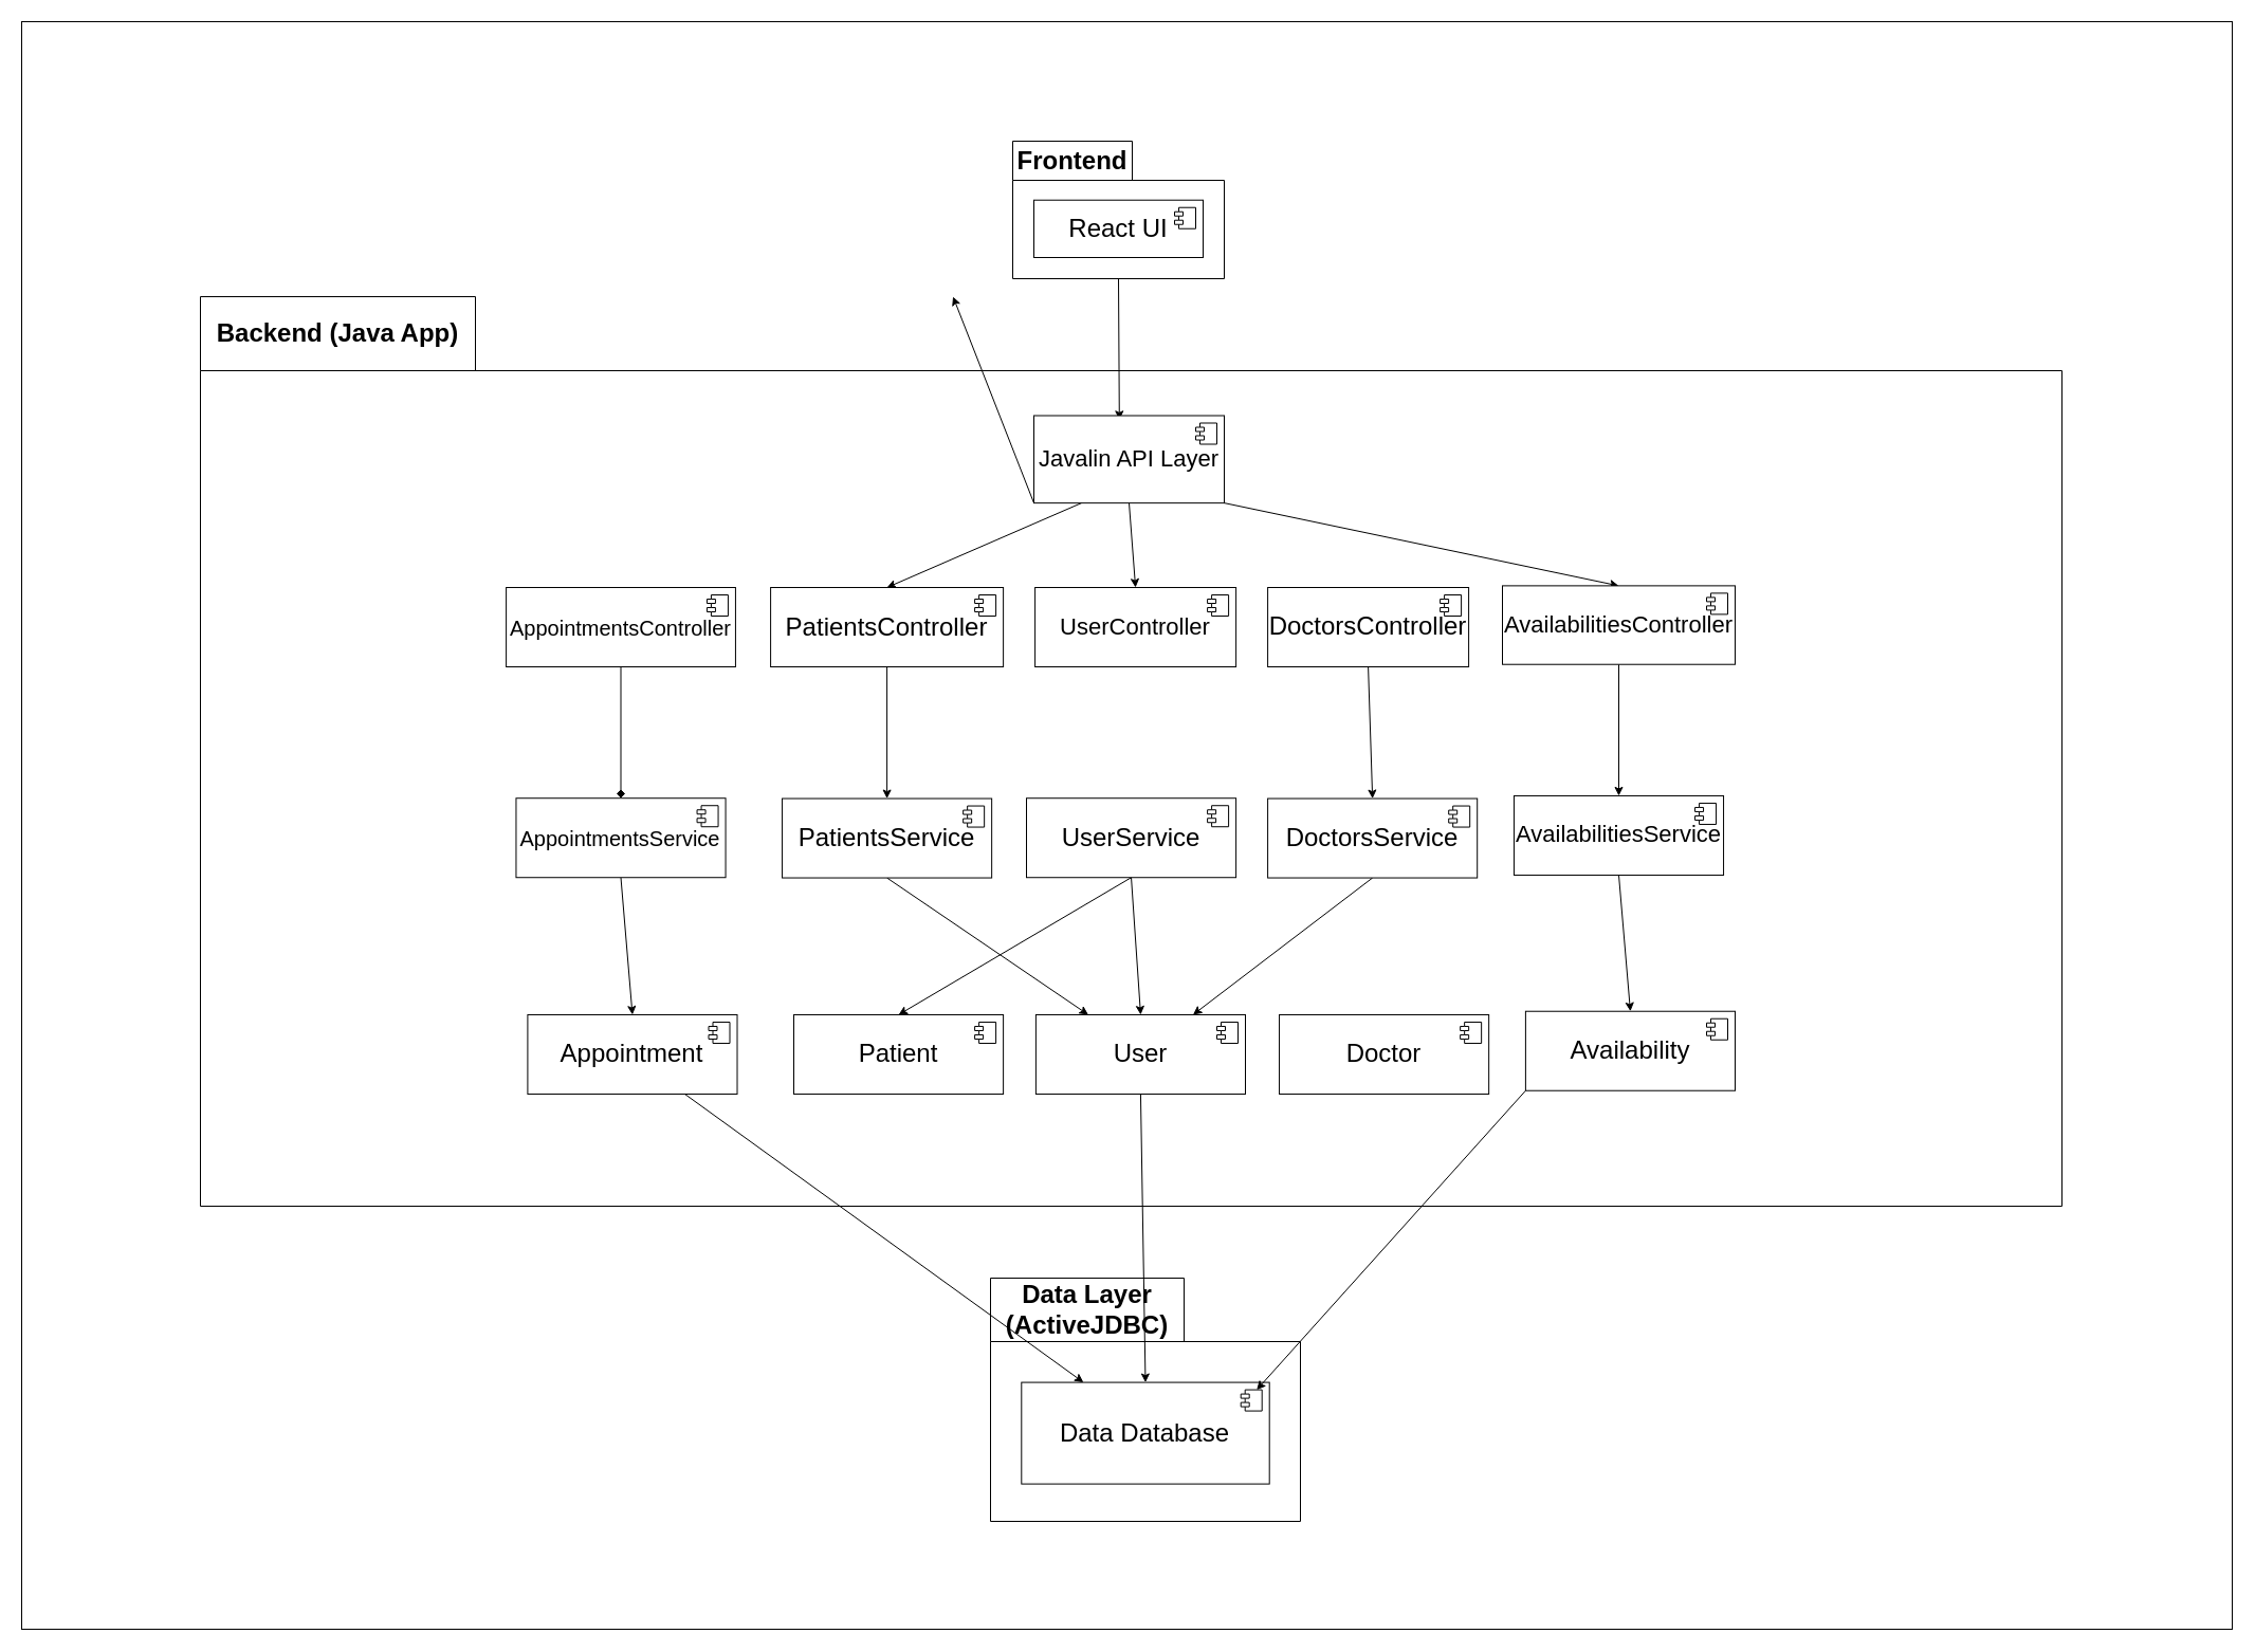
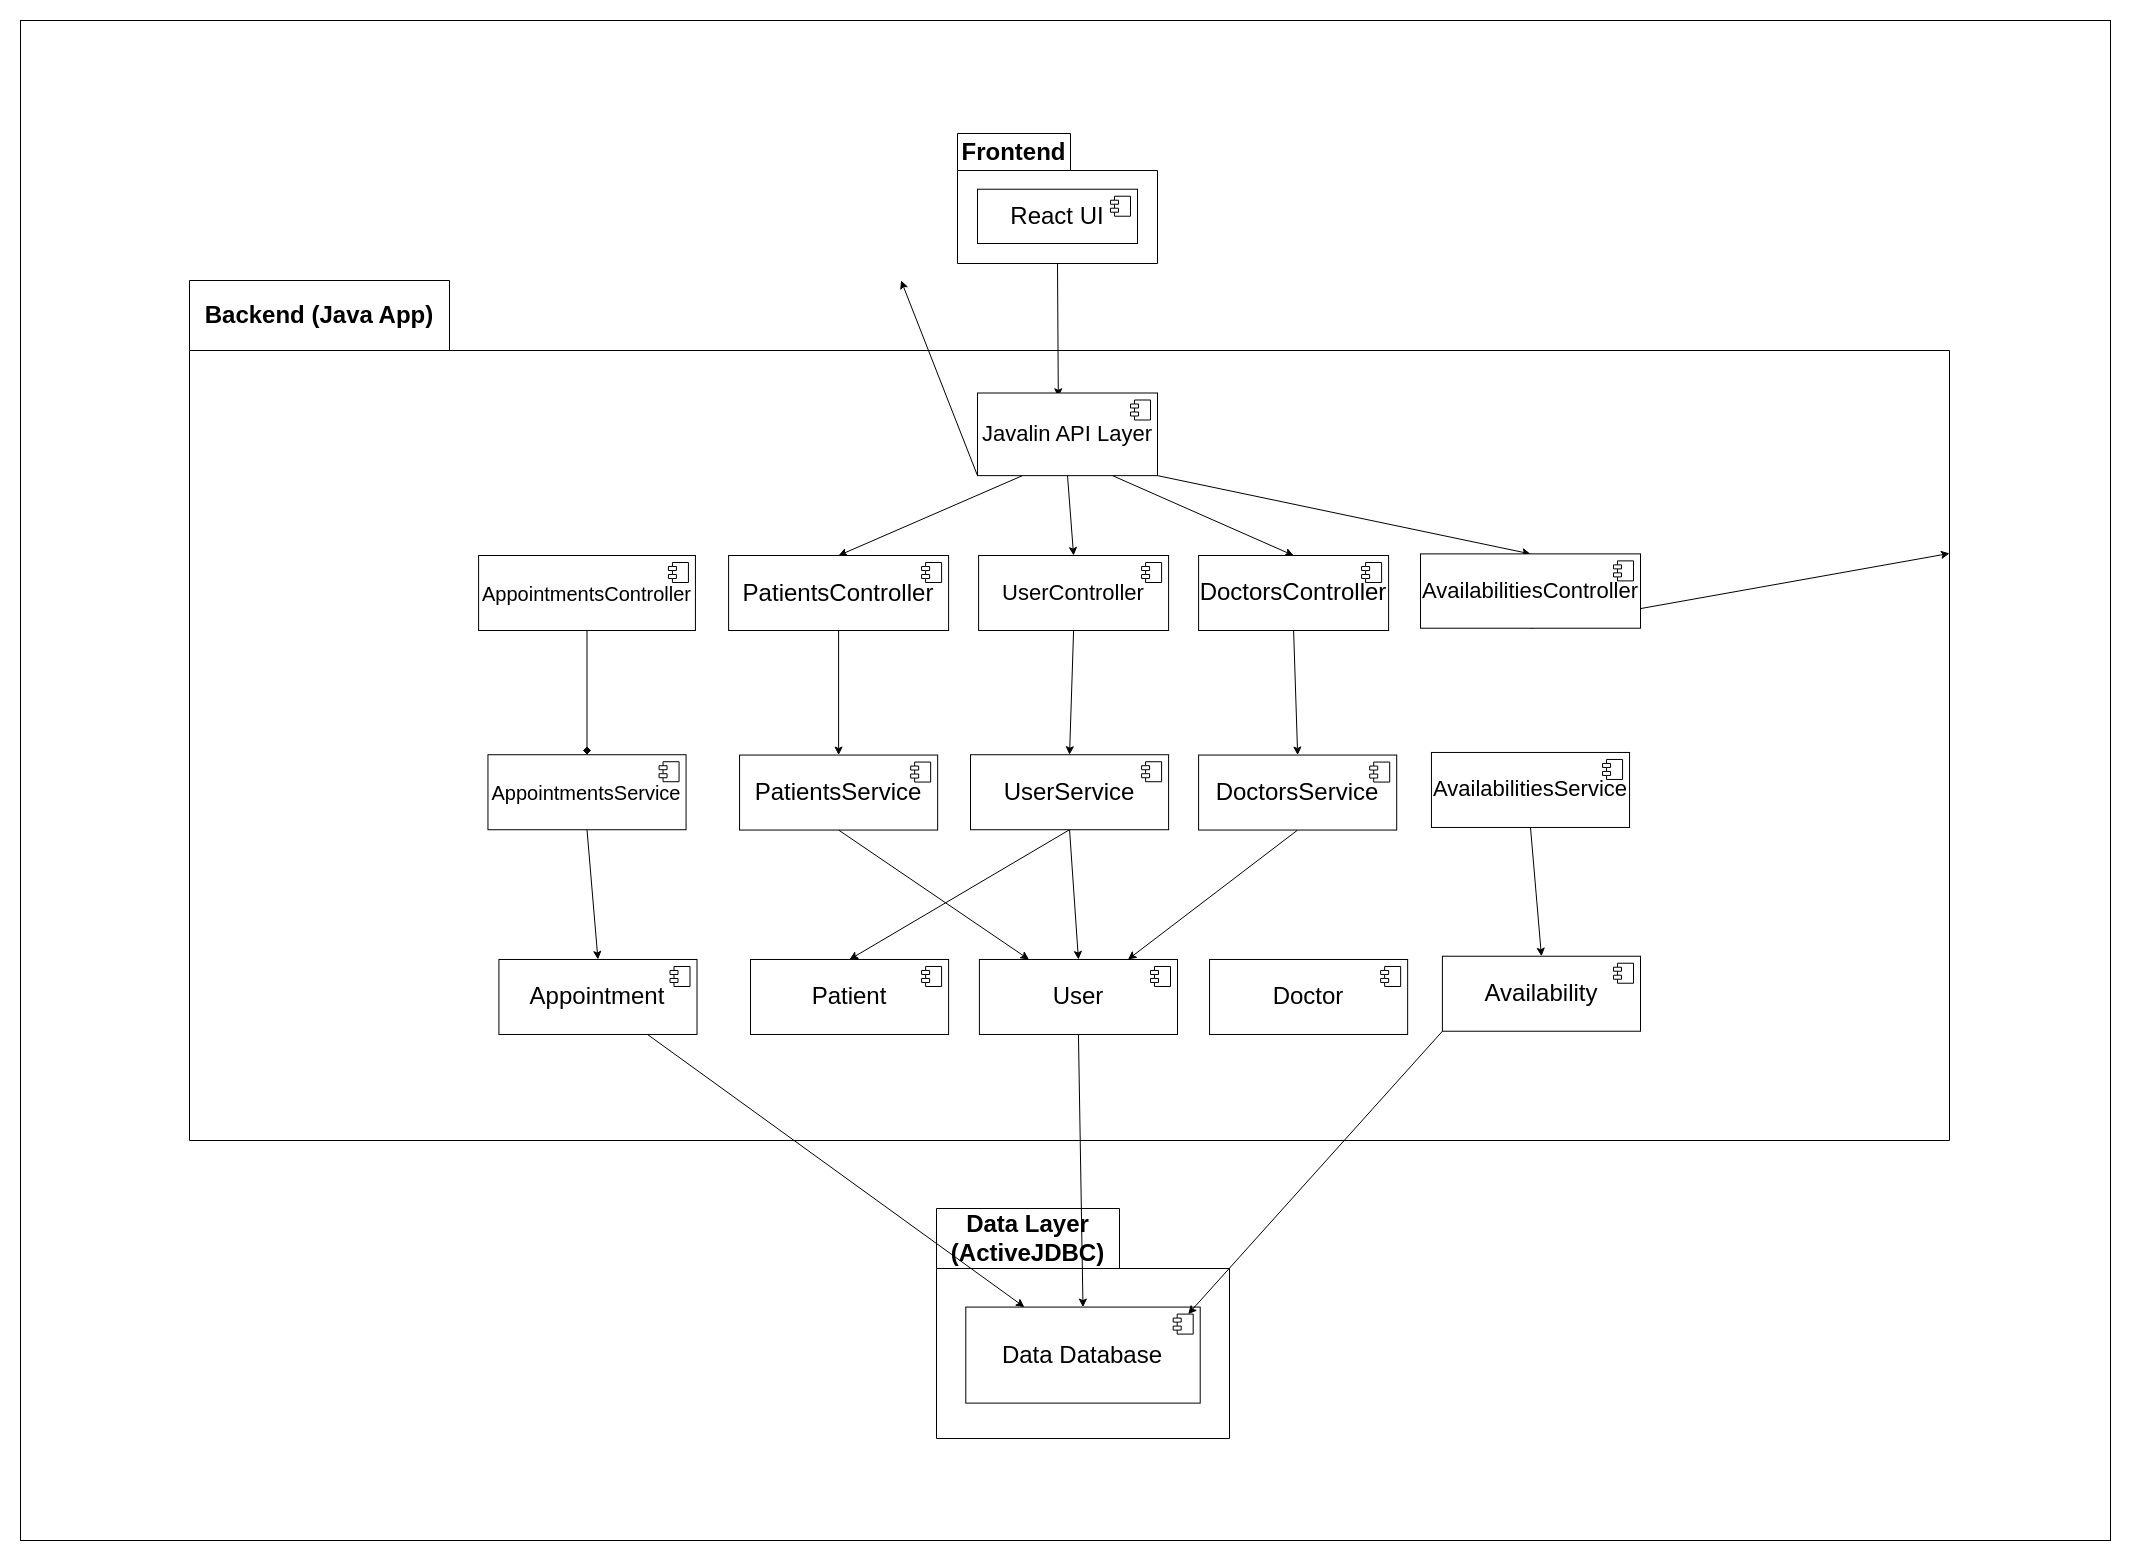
+ <mxCell id="20" style="edgeStyle=none;html=1;exitX=0.75;exitY=1;exitDx=0;exitDy=0;entryX=0.5;entryY=0;entryDx=0;entryDy=0;" edge="1" parent="1" source="22" target="34"><mxGeometry relative="1" as="geometry" /></mxCell>
- <mxCell id="36" style="edgeStyle=none;html=1;exitX=0.5;exitY=1;exitDx=0;exitDy=0;entryX=0.5;entryY=0;entryDx=0;entryDy=0;" edge="1" parent="1" source="37" target="50"><mxGeometry relative="1" as="geometry" /></mxCell>
+ <mxCell id="36" style="edgeStyle=none;html=1;exitX=0.5;exitY=1;exitDx=0;exitDy=0;" edge="1" parent="1" source="37" target="7"><mxGeometry relative="1" as="geometry" /></mxCell>
+ <mxCell id="30" style="edgeStyle=none;html=1;exitX=0.5;exitY=1;exitDx=0;exitDy=0;entryX=0.5;entryY=0;entryDx=0;entryDy=0;" edge="1" parent="1" source="31" target="47"><mxGeometry relative="1" as="geometry" /></mxCell>
